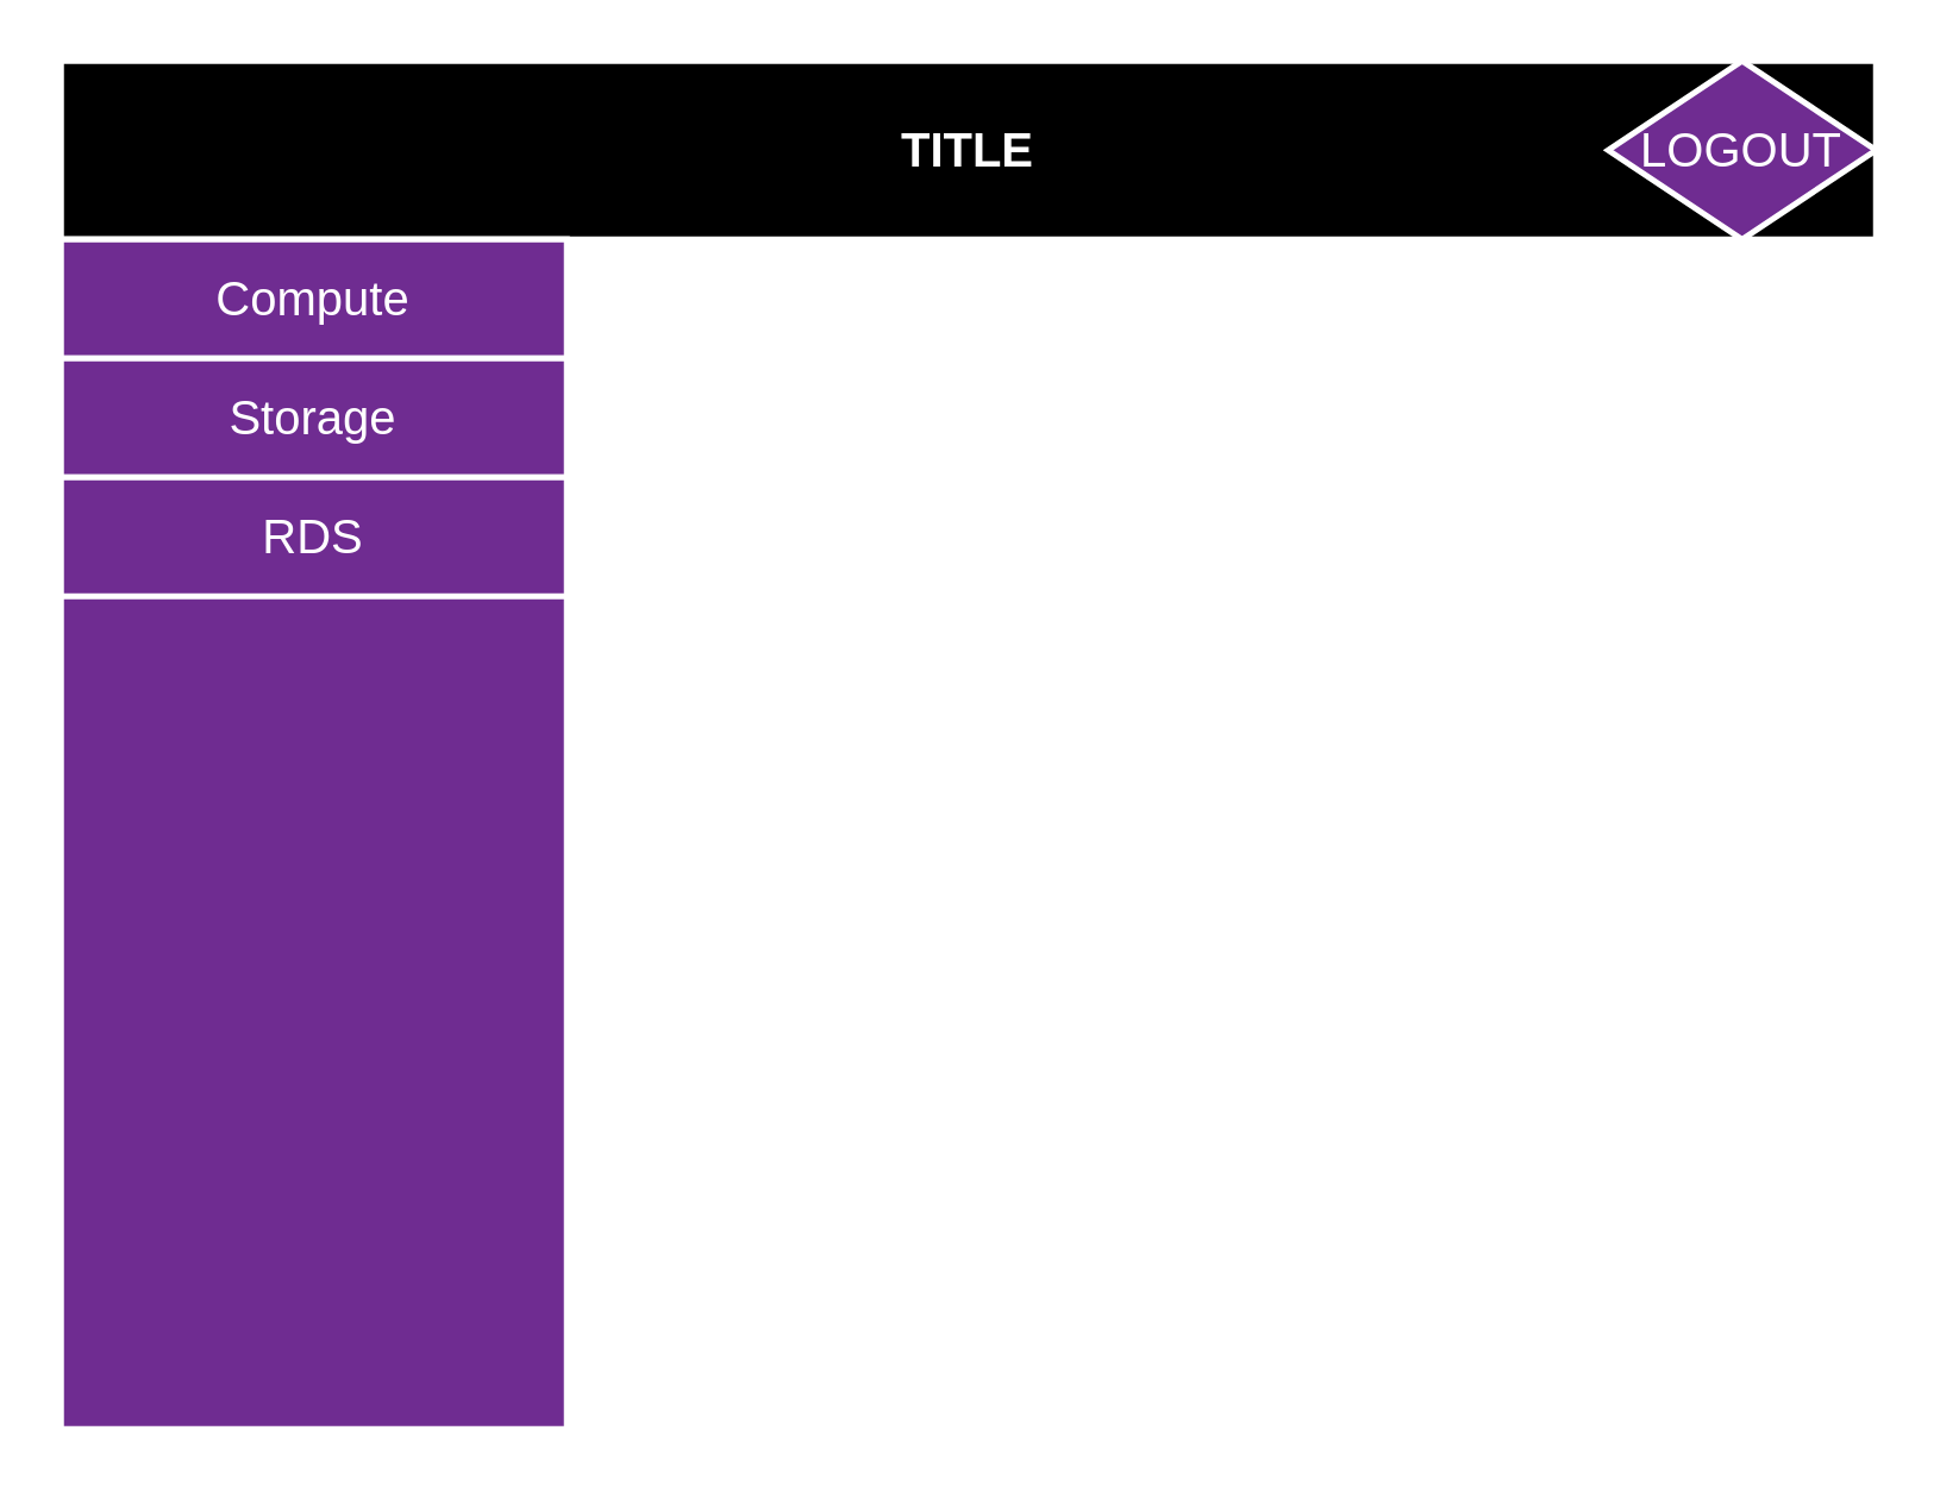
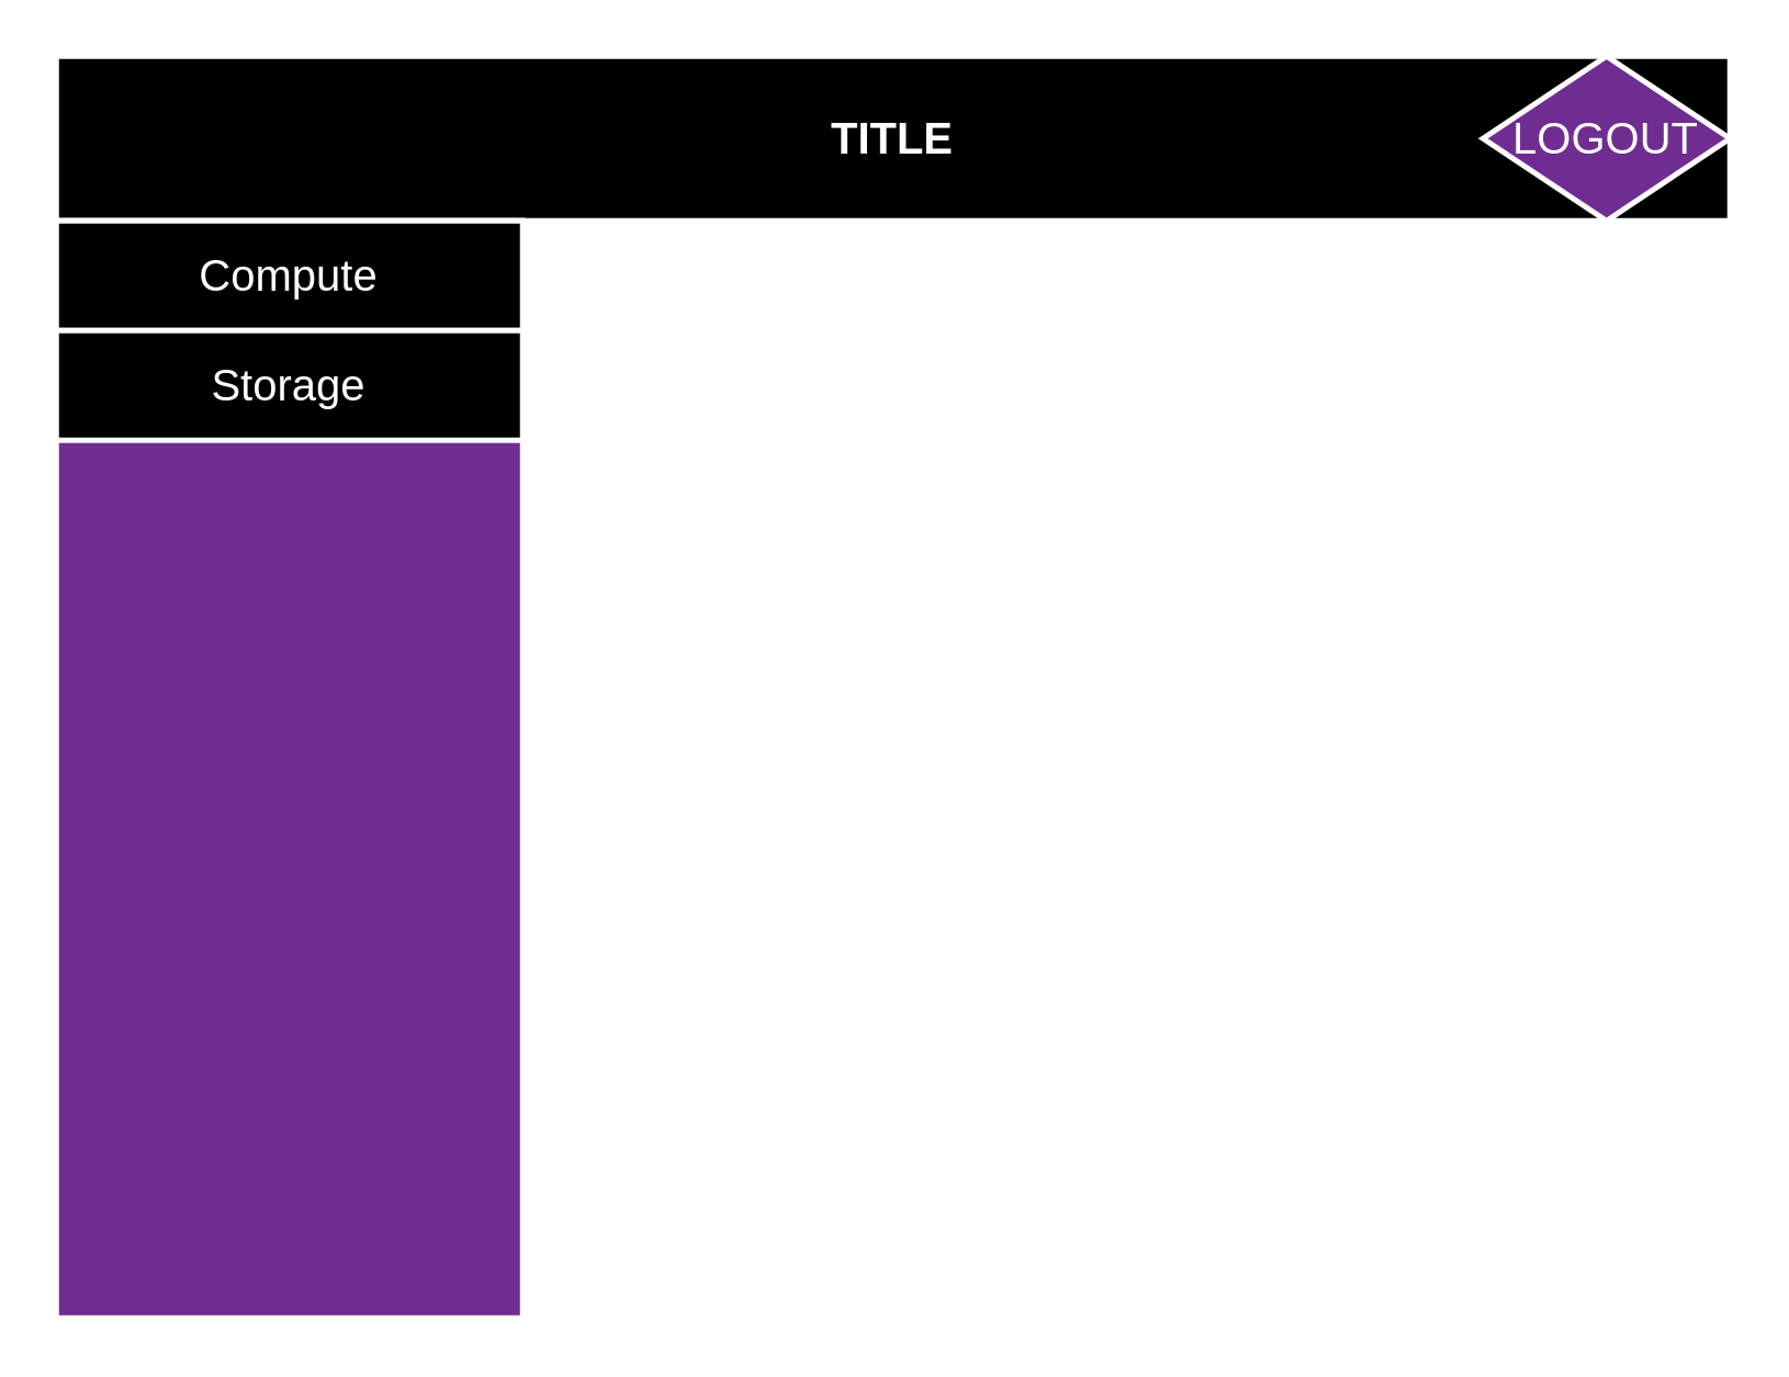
- <mxCell id="5" value="Compute" style="rounded=0;whiteSpace=wrap;html=1;strokeColor=#FFFFFF;strokeWidth=2;fillColor=#6F2C91;fontSize=16;fontColor=#FFFFFF;" vertex="1" parent="1"><mxGeometry x="20" y="80" width="170" height="40" as="geometry" /></mxCell>
+ <mxCell id="5" value="Compute" style="rounded=0;whiteSpace=wrap;html=1;strokeColor=#FFFFFF;strokeWidth=2;fillColor=#000000;fontSize=16;fontColor=#FFFFFF;" vertex="1" parent="1"><mxGeometry x="20" y="80" width="170" height="40" as="geometry" /></mxCell>
- <mxCell id="6" value="Storage" style="rounded=0;whiteSpace=wrap;html=1;strokeColor=#FFFFFF;strokeWidth=2;fillColor=#6F2C91;fontSize=16;fontColor=#FFFFFF;" vertex="1" parent="1"><mxGeometry x="20" y="120" width="170" height="40" as="geometry" /></mxCell>
+ <mxCell id="6" value="Storage" style="rounded=0;whiteSpace=wrap;html=1;strokeColor=#FFFFFF;strokeWidth=2;fillColor=#000000;fontSize=16;fontColor=#FFFFFF;" vertex="1" parent="1"><mxGeometry x="20" y="120" width="170" height="40" as="geometry" /></mxCell>
- <mxCell id="7" value="RDS" style="rounded=0;whiteSpace=wrap;html=1;strokeColor=#FFFFFF;strokeWidth=2;fillColor=#6F2C91;fontSize=16;fontColor=#FFFFFF;" vertex="1" parent="1"><mxGeometry x="20" y="160" width="170" height="40" as="geometry" /></mxCell>
